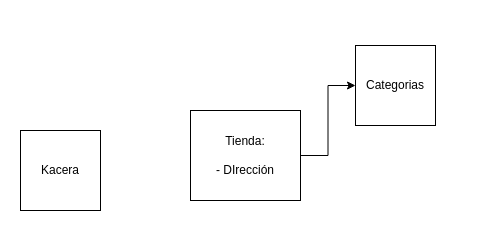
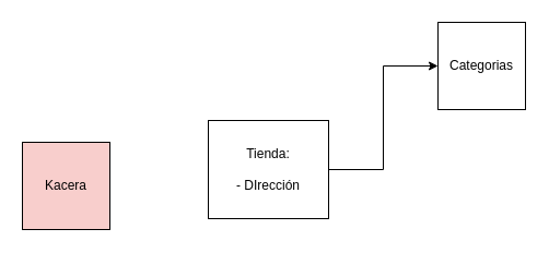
- <mxCell id="4" value="Categorias" style="whiteSpace=wrap;html=1;aspect=fixed;" parent="1" vertex="1"><mxGeometry x="355" y="45" width="80" height="80" as="geometry" /></mxCell>
+ <mxCell id="4" value="Categorias" style="whiteSpace=wrap;html=1;aspect=fixed;" parent="1" vertex="1"><mxGeometry x="400" y="20" width="80" height="80" as="geometry" /></mxCell>
- <mxCell id="5" value="Kacera" style="whiteSpace=wrap;html=1;aspect=fixed;" parent="1" vertex="1"><mxGeometry x="20" y="130" width="80" height="80" as="geometry" /></mxCell>
+ <mxCell id="5" value="Kacera" style="whiteSpace=wrap;html=1;aspect=fixed;fillColor=#f8cecc;" parent="1" vertex="1"><mxGeometry x="20" y="130" width="80" height="80" as="geometry" /></mxCell>
